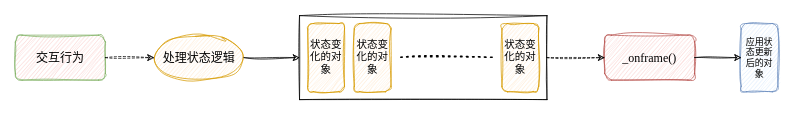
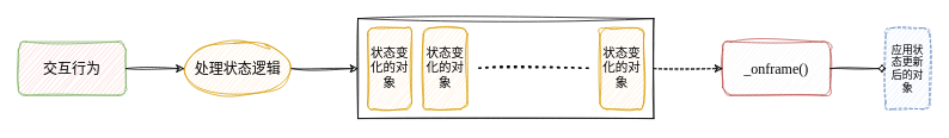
- <mxCell id="10" value="" style="endArrow=classic;html=1;rounded=0;fontSize=12;exitX=1;exitY=0.5;exitDx=0;exitDy=0;entryX=0;entryY=0.5;entryDx=0;entryDy=0;fontFamily=Comic Sans MS;sketch=1;curveFitting=1;jiggle=2;dashed=1;" edge="1" parent="1" source="3" target="8"><mxGeometry width="50" height="50" relative="1" as="geometry"><mxPoint x="499" y="179" as="sourcePoint" /><mxPoint x="549" y="129" as="targetPoint" /></mxGeometry></mxCell>
+ <mxCell id="10" value="" style="endArrow=classic;html=1;rounded=0;fontSize=12;exitX=1;exitY=0.5;exitDx=0;exitDy=0;entryX=0;entryY=0.5;entryDx=0;entryDy=0;fontFamily=Comic Sans MS;sketch=1;curveFitting=1;jiggle=2;" edge="1" parent="1" source="3" target="8"><mxGeometry width="50" height="50" relative="1" as="geometry"><mxPoint x="499" y="179" as="sourcePoint" /><mxPoint x="549" y="129" as="targetPoint" /></mxGeometry></mxCell>
- <mxCell id="2" value="_onframe()" style="rounded=1;whiteSpace=wrap;html=1;fillColor=#f8cecc;strokeColor=#b85450;sketch=1;curveFitting=1;jiggle=2;fontSize=16;fontFamily=Comic Sans MS;" vertex="1" parent="1"><mxGeometry x="806" y="46" width="120" height="60" as="geometry" /></mxCell>
+ <mxCell id="2" value="_onframe()" style="rounded=1;whiteSpace=wrap;html=1;fillColor=#f5f5f5;strokeColor=#b85450;sketch=1;curveFitting=1;jiggle=2;fontSize=16;fontFamily=Comic Sans MS;" vertex="1" parent="1"><mxGeometry x="806" y="46" width="120" height="60" as="geometry" /></mxCell>
- <mxCell id="13" value="" style="endArrow=classic;html=1;rounded=0;fontSize=14;exitX=1;exitY=0.5;exitDx=0;exitDy=0;entryX=0;entryY=0.5;entryDx=0;entryDy=0;fontFamily=Comic Sans MS;sketch=1;curveFitting=1;jiggle=2;" edge="1" parent="1" source="2" target="9"><mxGeometry width="50" height="50" relative="1" as="geometry"><mxPoint x="499" y="179" as="sourcePoint" /><mxPoint x="549" y="129" as="targetPoint" /></mxGeometry></mxCell>
+ <mxCell id="13" value="" style="endArrow=diamond;html=1;rounded=0;fontSize=14;exitX=1;exitY=0.5;exitDx=0;exitDy=0;entryX=0;entryY=0.5;entryDx=0;entryDy=0;fontFamily=Comic Sans MS;sketch=1;curveFitting=1;jiggle=2;" edge="1" parent="1" source="2" target="9"><mxGeometry width="50" height="50" relative="1" as="geometry"><mxPoint x="499" y="179" as="sourcePoint" /><mxPoint x="549" y="129" as="targetPoint" /></mxGeometry></mxCell>
- <mxCell id="9" value="应用状态更新后的对象" style="rounded=1;whiteSpace=wrap;html=1;sketch=1;fontSize=12;align=center;fillColor=#dae8fc;strokeColor=#6c8ebf;fontFamily=Comic Sans MS;curveFitting=1;jiggle=2;" vertex="1" parent="1"><mxGeometry x="988" y="30.5" width="49" height="91" as="geometry" /></mxCell>
+ <mxCell id="9" value="应用状态更新后的对象" style="rounded=1;whiteSpace=wrap;html=1;sketch=1;fontSize=12;align=center;fillColor=#dae8fc;strokeColor=#6c8ebf;fontFamily=Comic Sans MS;curveFitting=1;jiggle=2;dashed=1;" vertex="1" parent="1"><mxGeometry x="988" y="30.5" width="49" height="91" as="geometry" /></mxCell>
